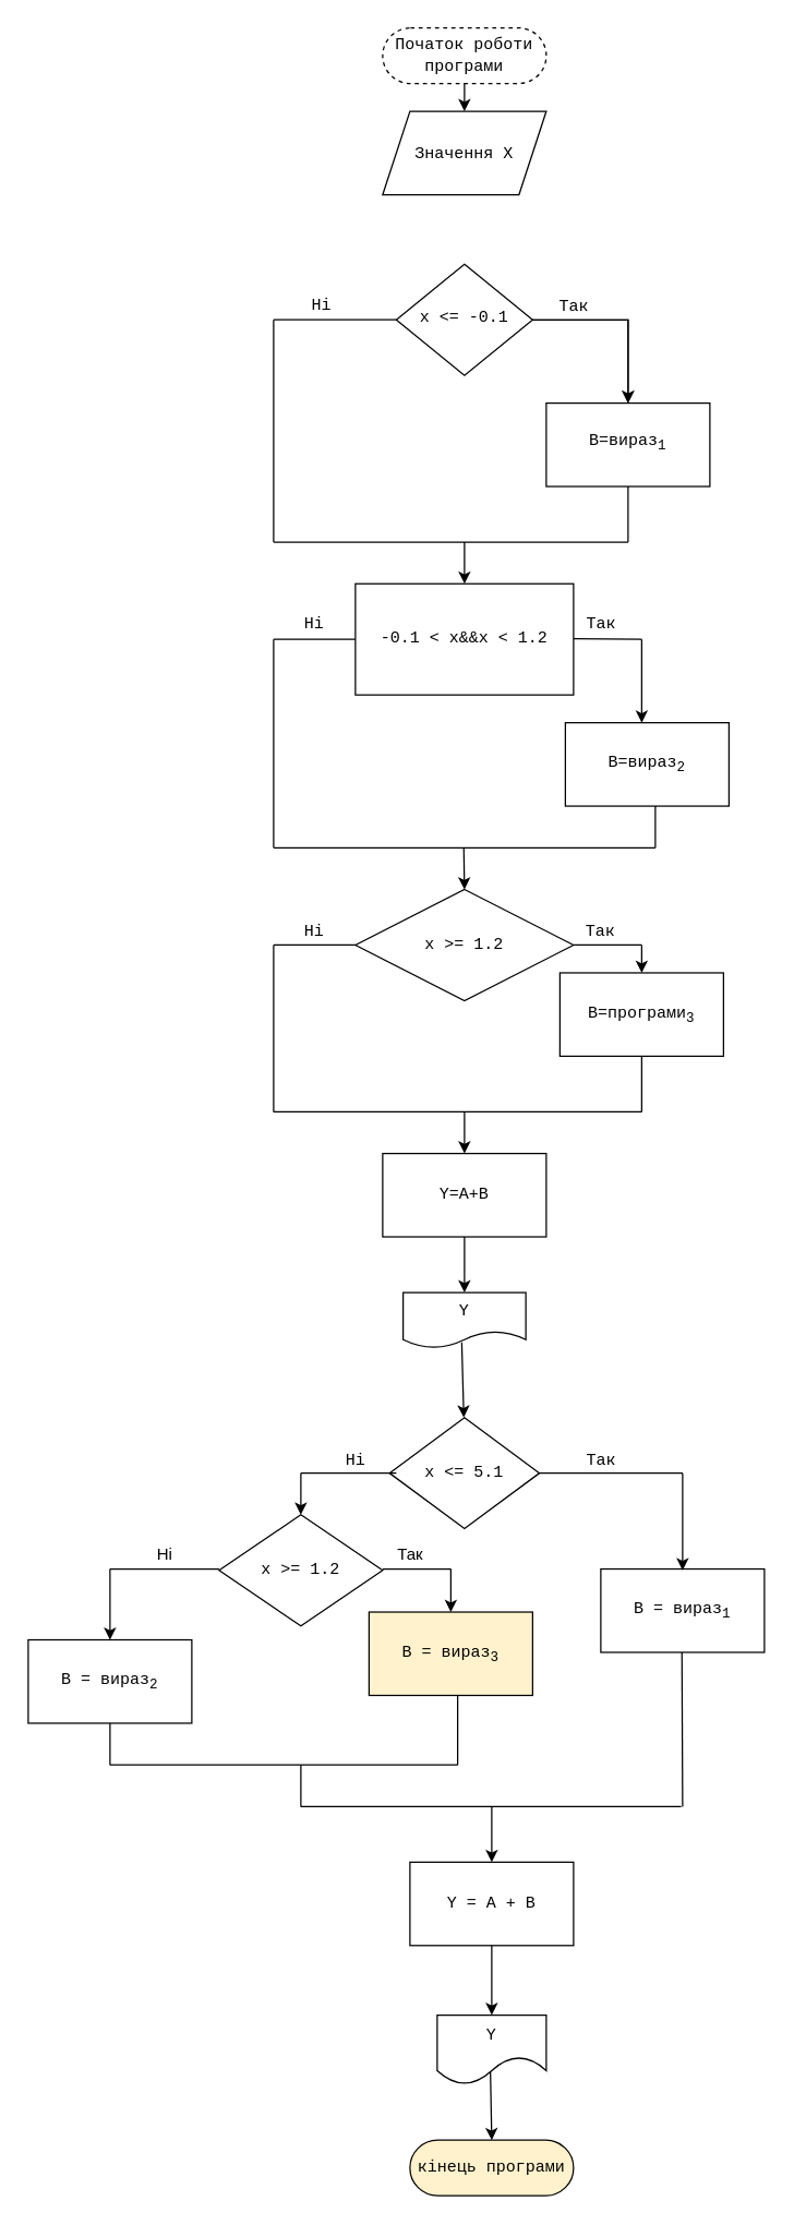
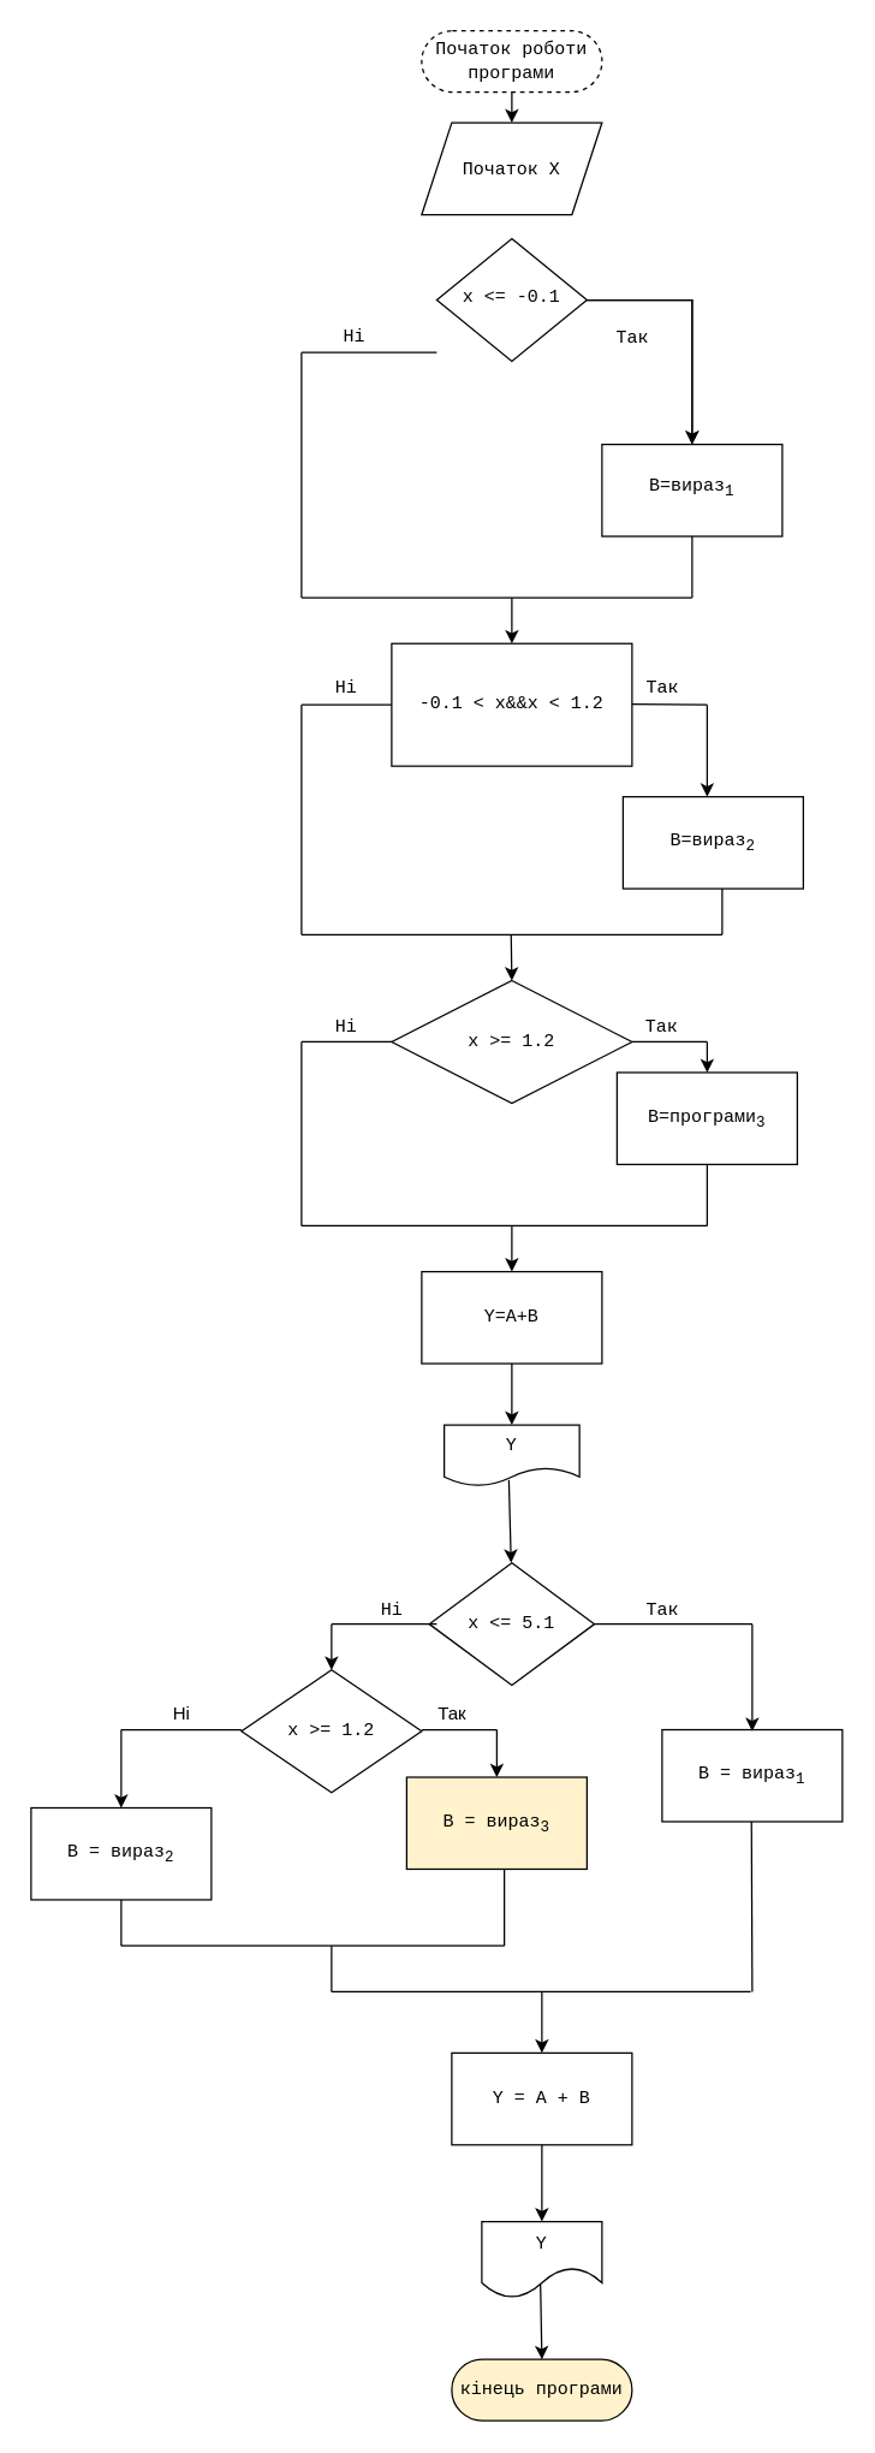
- <mxCell id="6" value="&lt;font face=&quot;Courier New&quot;&gt;Значення Х&lt;/font&gt;" style="shape=parallelogram;perimeter=parallelogramPerimeter;whiteSpace=wrap;html=1;fixedSize=1;" parent="3" vertex="1"><mxGeometry x="260" y="61.154" width="120" height="61.154" as="geometry" /></mxCell>
+ <mxCell id="6" value="&lt;font face=&quot;Courier New&quot;&gt;Початок Х&lt;/font&gt;" style="shape=parallelogram;perimeter=parallelogramPerimeter;whiteSpace=wrap;html=1;fixedSize=1;" parent="3" vertex="1"><mxGeometry x="260" y="61.154" width="120" height="61.154" as="geometry" /></mxCell>
- <mxCell id="5" value="&lt;font face=&quot;Courier New&quot;&gt;x &amp;lt;= -0.1&lt;/font&gt;" style="rhombus;whiteSpace=wrap;html=1;shadow=0;fontFamily=Helvetica;fontSize=12;align=center;strokeWidth=1;spacing=6;spacingTop=-4;" parent="3" vertex="1"><mxGeometry x="270" y="173.269" width="100" height="81.538" as="geometry" /></mxCell>
+ <mxCell id="5" value="&lt;font face=&quot;Courier New&quot;&gt;x &amp;lt;= -0.1&lt;/font&gt;" style="rhombus;whiteSpace=wrap;html=1;shadow=0;fontFamily=Helvetica;fontSize=12;align=center;strokeWidth=1;spacing=6;spacingTop=-4;" parent="3" vertex="1"><mxGeometry x="270" y="138.269" width="100" height="81.538" as="geometry" /></mxCell>
